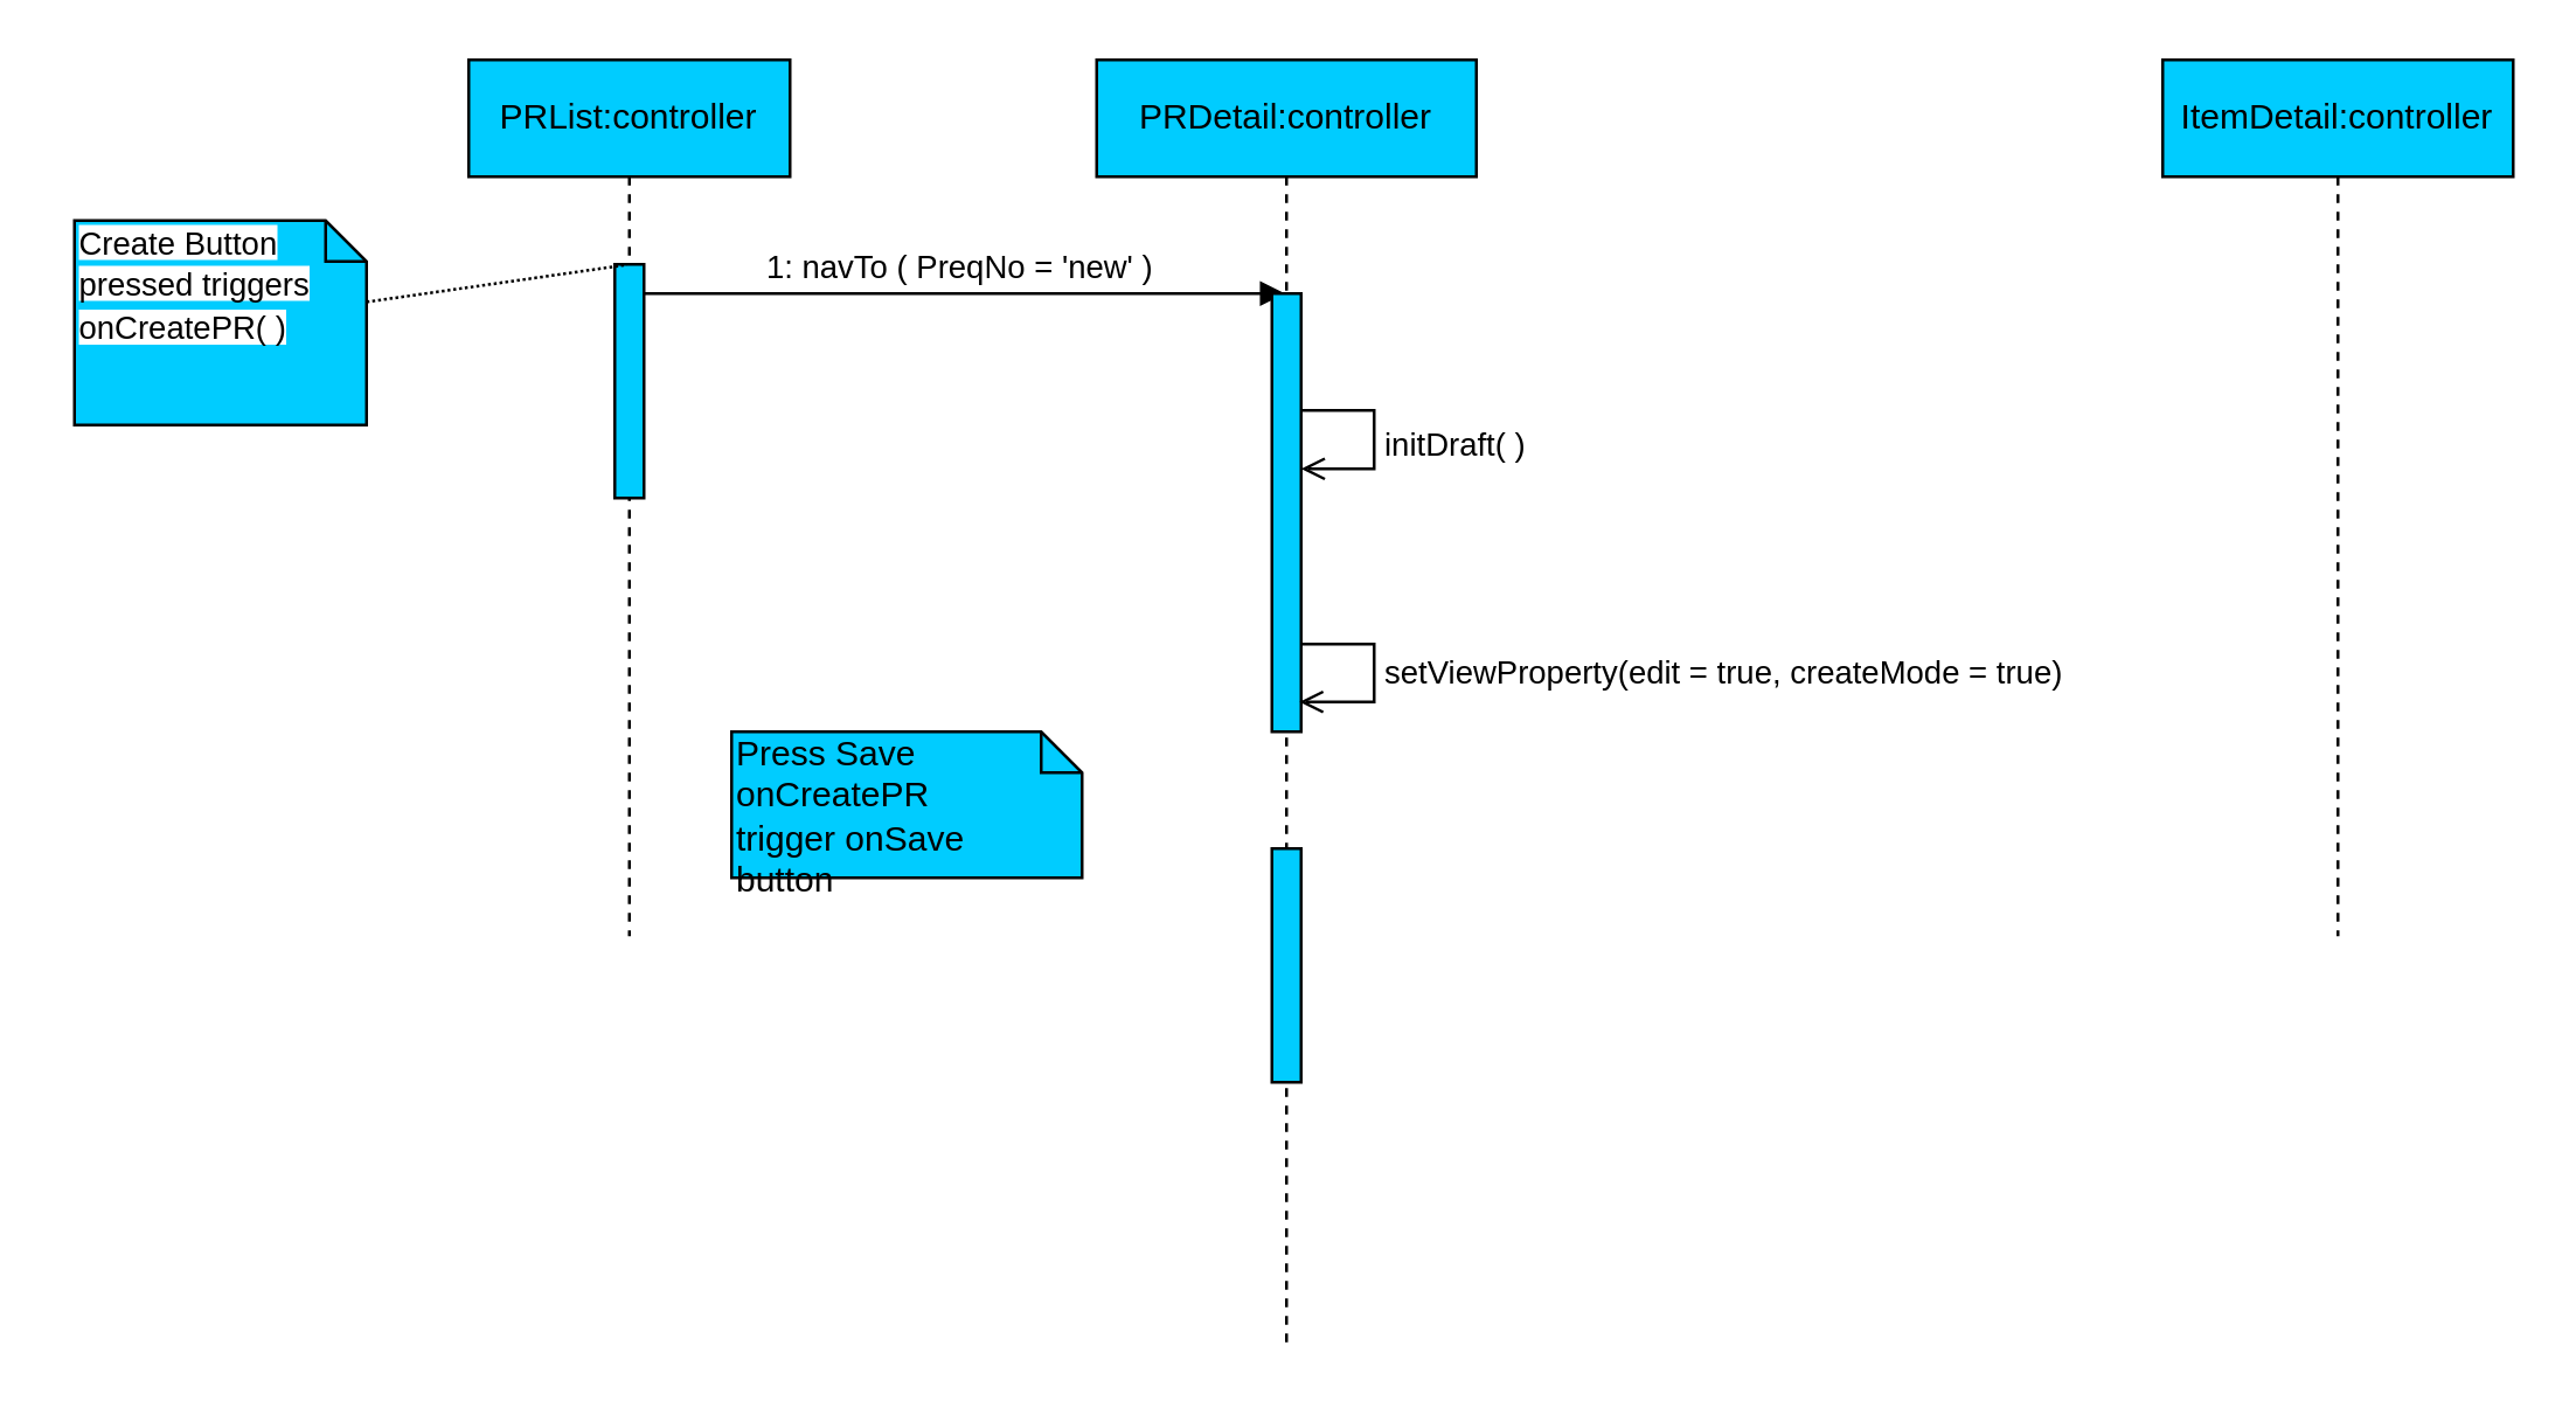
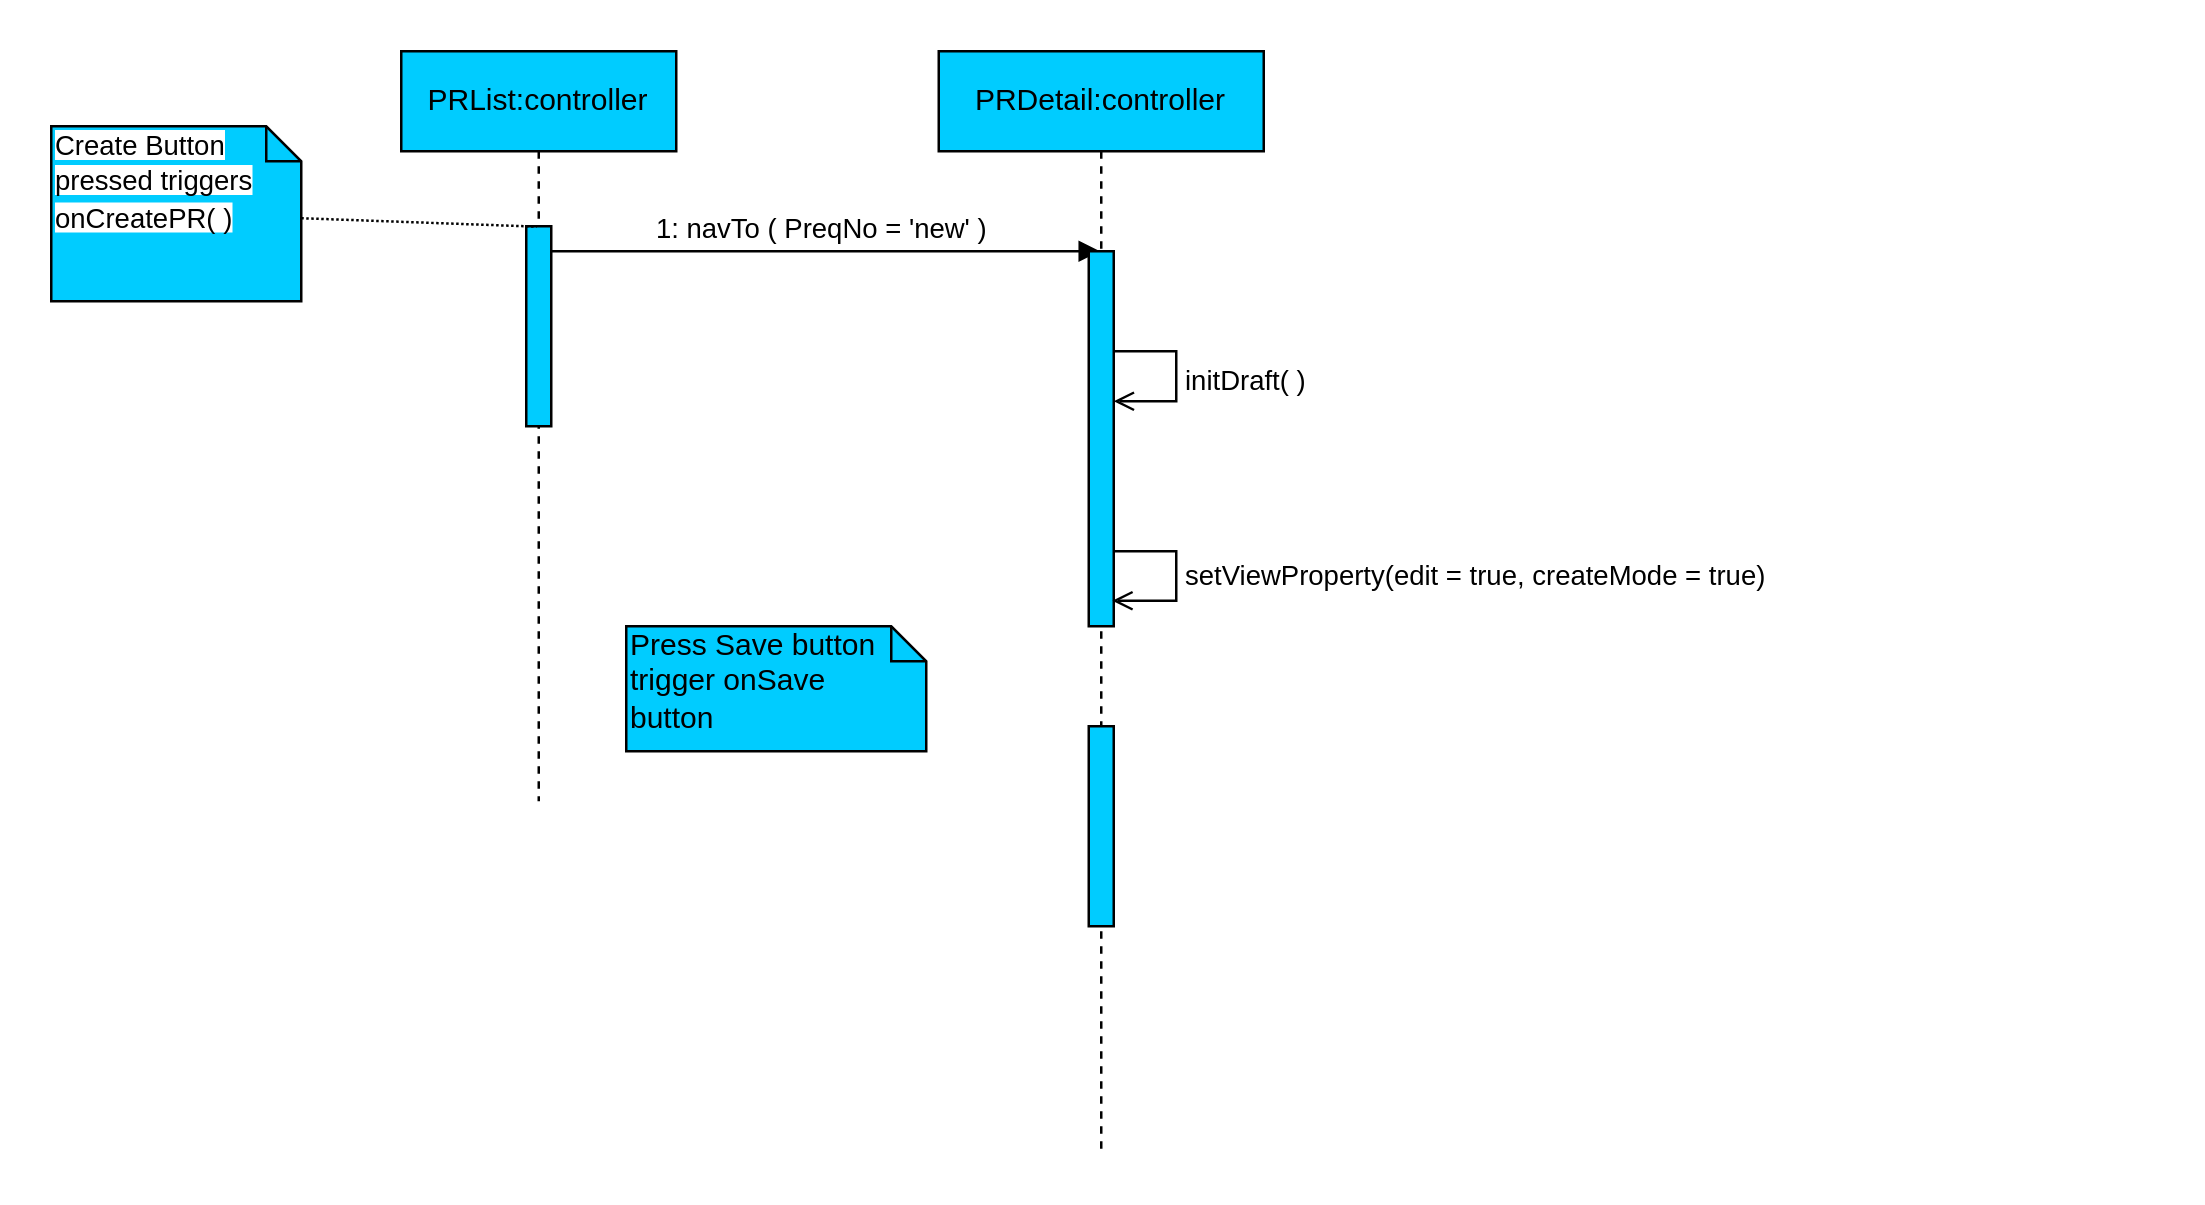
- <mxCell id="12" value="&lt;span style=&quot;font-size: 11px ; text-align: center ; background-color: rgb(255 , 255 , 255)&quot;&gt;Create Button pressed triggers&lt;br&gt;onCreatePR( )&lt;/span&gt;" style="shape=note;whiteSpace=wrap;html=1;size=14;verticalAlign=top;align=left;spacingTop=-6;fillColor=#00CCFF;" vertex="1" parent="1"><mxGeometry x="25" y="75" width="100" height="70" as="geometry" /></mxCell>
+ <mxCell id="12" value="&lt;span style=&quot;font-size: 11px ; text-align: center ; background-color: rgb(255 , 255 , 255)&quot;&gt;Create Button pressed triggers&lt;br&gt;onCreatePR( )&lt;/span&gt;" style="shape=note;whiteSpace=wrap;html=1;size=14;verticalAlign=top;align=left;spacingTop=-6;fillColor=#00CCFF;" vertex="1" parent="1"><mxGeometry x="20" y="50" width="100" height="70" as="geometry" /></mxCell>
- <mxCell id="10" value="ItemDetail:controller" style="shape=umlLifeline;perimeter=lifelinePerimeter;whiteSpace=wrap;html=1;container=1;collapsible=0;recursiveResize=0;outlineConnect=0;fillColor=#00CCFF;" vertex="1" parent="1"><mxGeometry x="740" y="20" width="120" height="300" as="geometry" /></mxCell>
- <mxCell id="13" value="Press Save onCreatePR&lt;br&gt;trigger onSave&amp;nbsp;&lt;br&gt;button" style="shape=note;whiteSpace=wrap;html=1;size=14;verticalAlign=top;align=left;spacingTop=-6;fillColor=#00CCFF;" vertex="1" parent="1"><mxGeometry x="250" y="250" width="120" height="50" as="geometry" /></mxCell>
+ <mxCell id="13" value="Press Save button&lt;br&gt;trigger onSave&amp;nbsp;&lt;br&gt;button" style="shape=note;whiteSpace=wrap;html=1;size=14;verticalAlign=top;align=left;spacingTop=-6;fillColor=#00CCFF;" vertex="1" parent="1"><mxGeometry x="250" y="250" width="120" height="50" as="geometry" /></mxCell>
